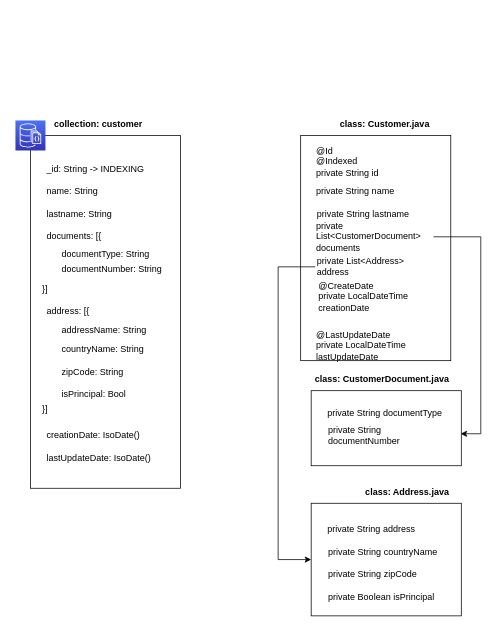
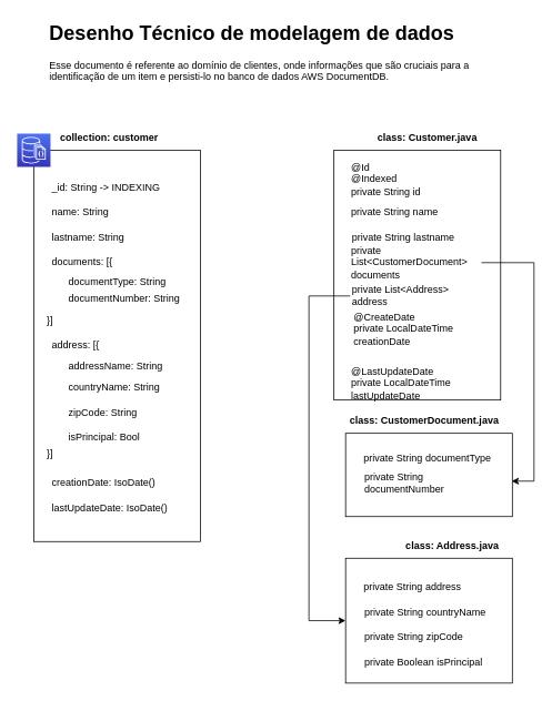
+ <mxCell id="6" value="&lt;h1&gt;Desenho Técnico de modelagem de dados&lt;/h1&gt;&lt;p&gt;Esse documento é referente ao domínio de clientes, onde informações que são cruciais para a identificação de um item e persisti-lo no banco de dados AWS DocumentDB.&amp;nbsp;&lt;/p&gt;" style="text;html=1;strokeColor=none;fillColor=none;spacing=5;spacingTop=-20;whiteSpace=wrap;overflow=hidden;rounded=0;" vertex="1" parent="1"><mxGeometry x="54" y="20" width="520" height="120" as="geometry" /></mxCell>
